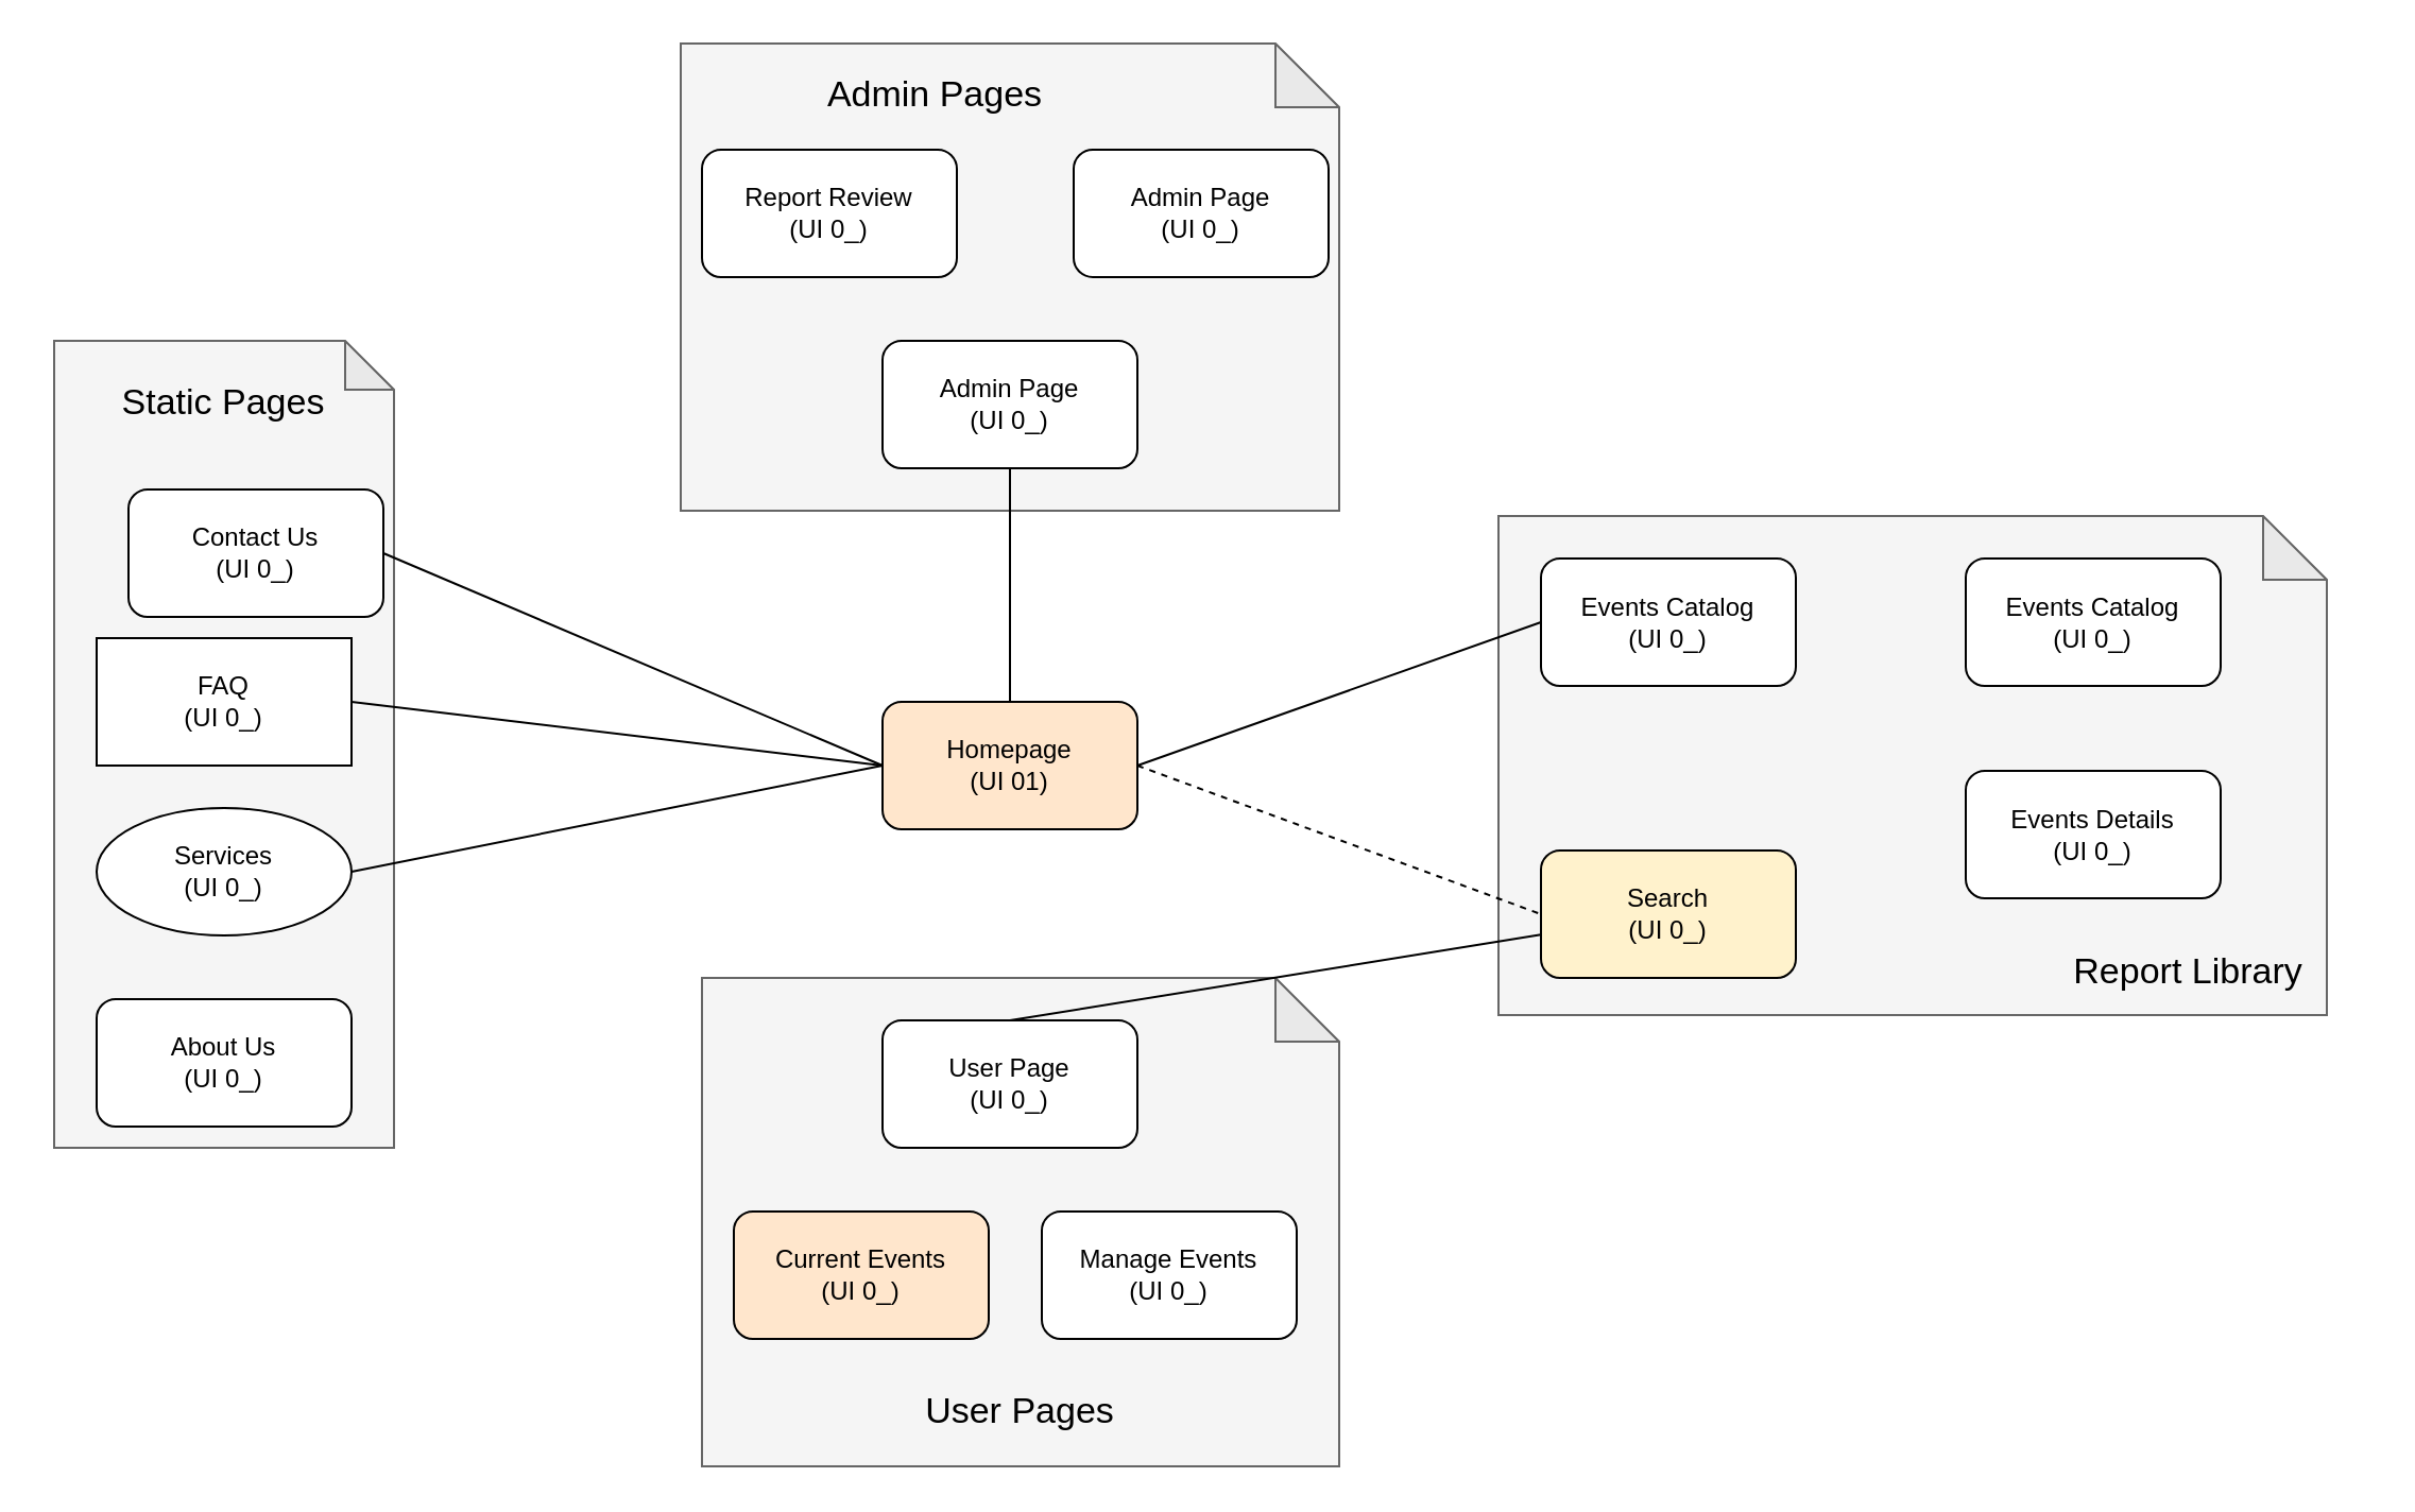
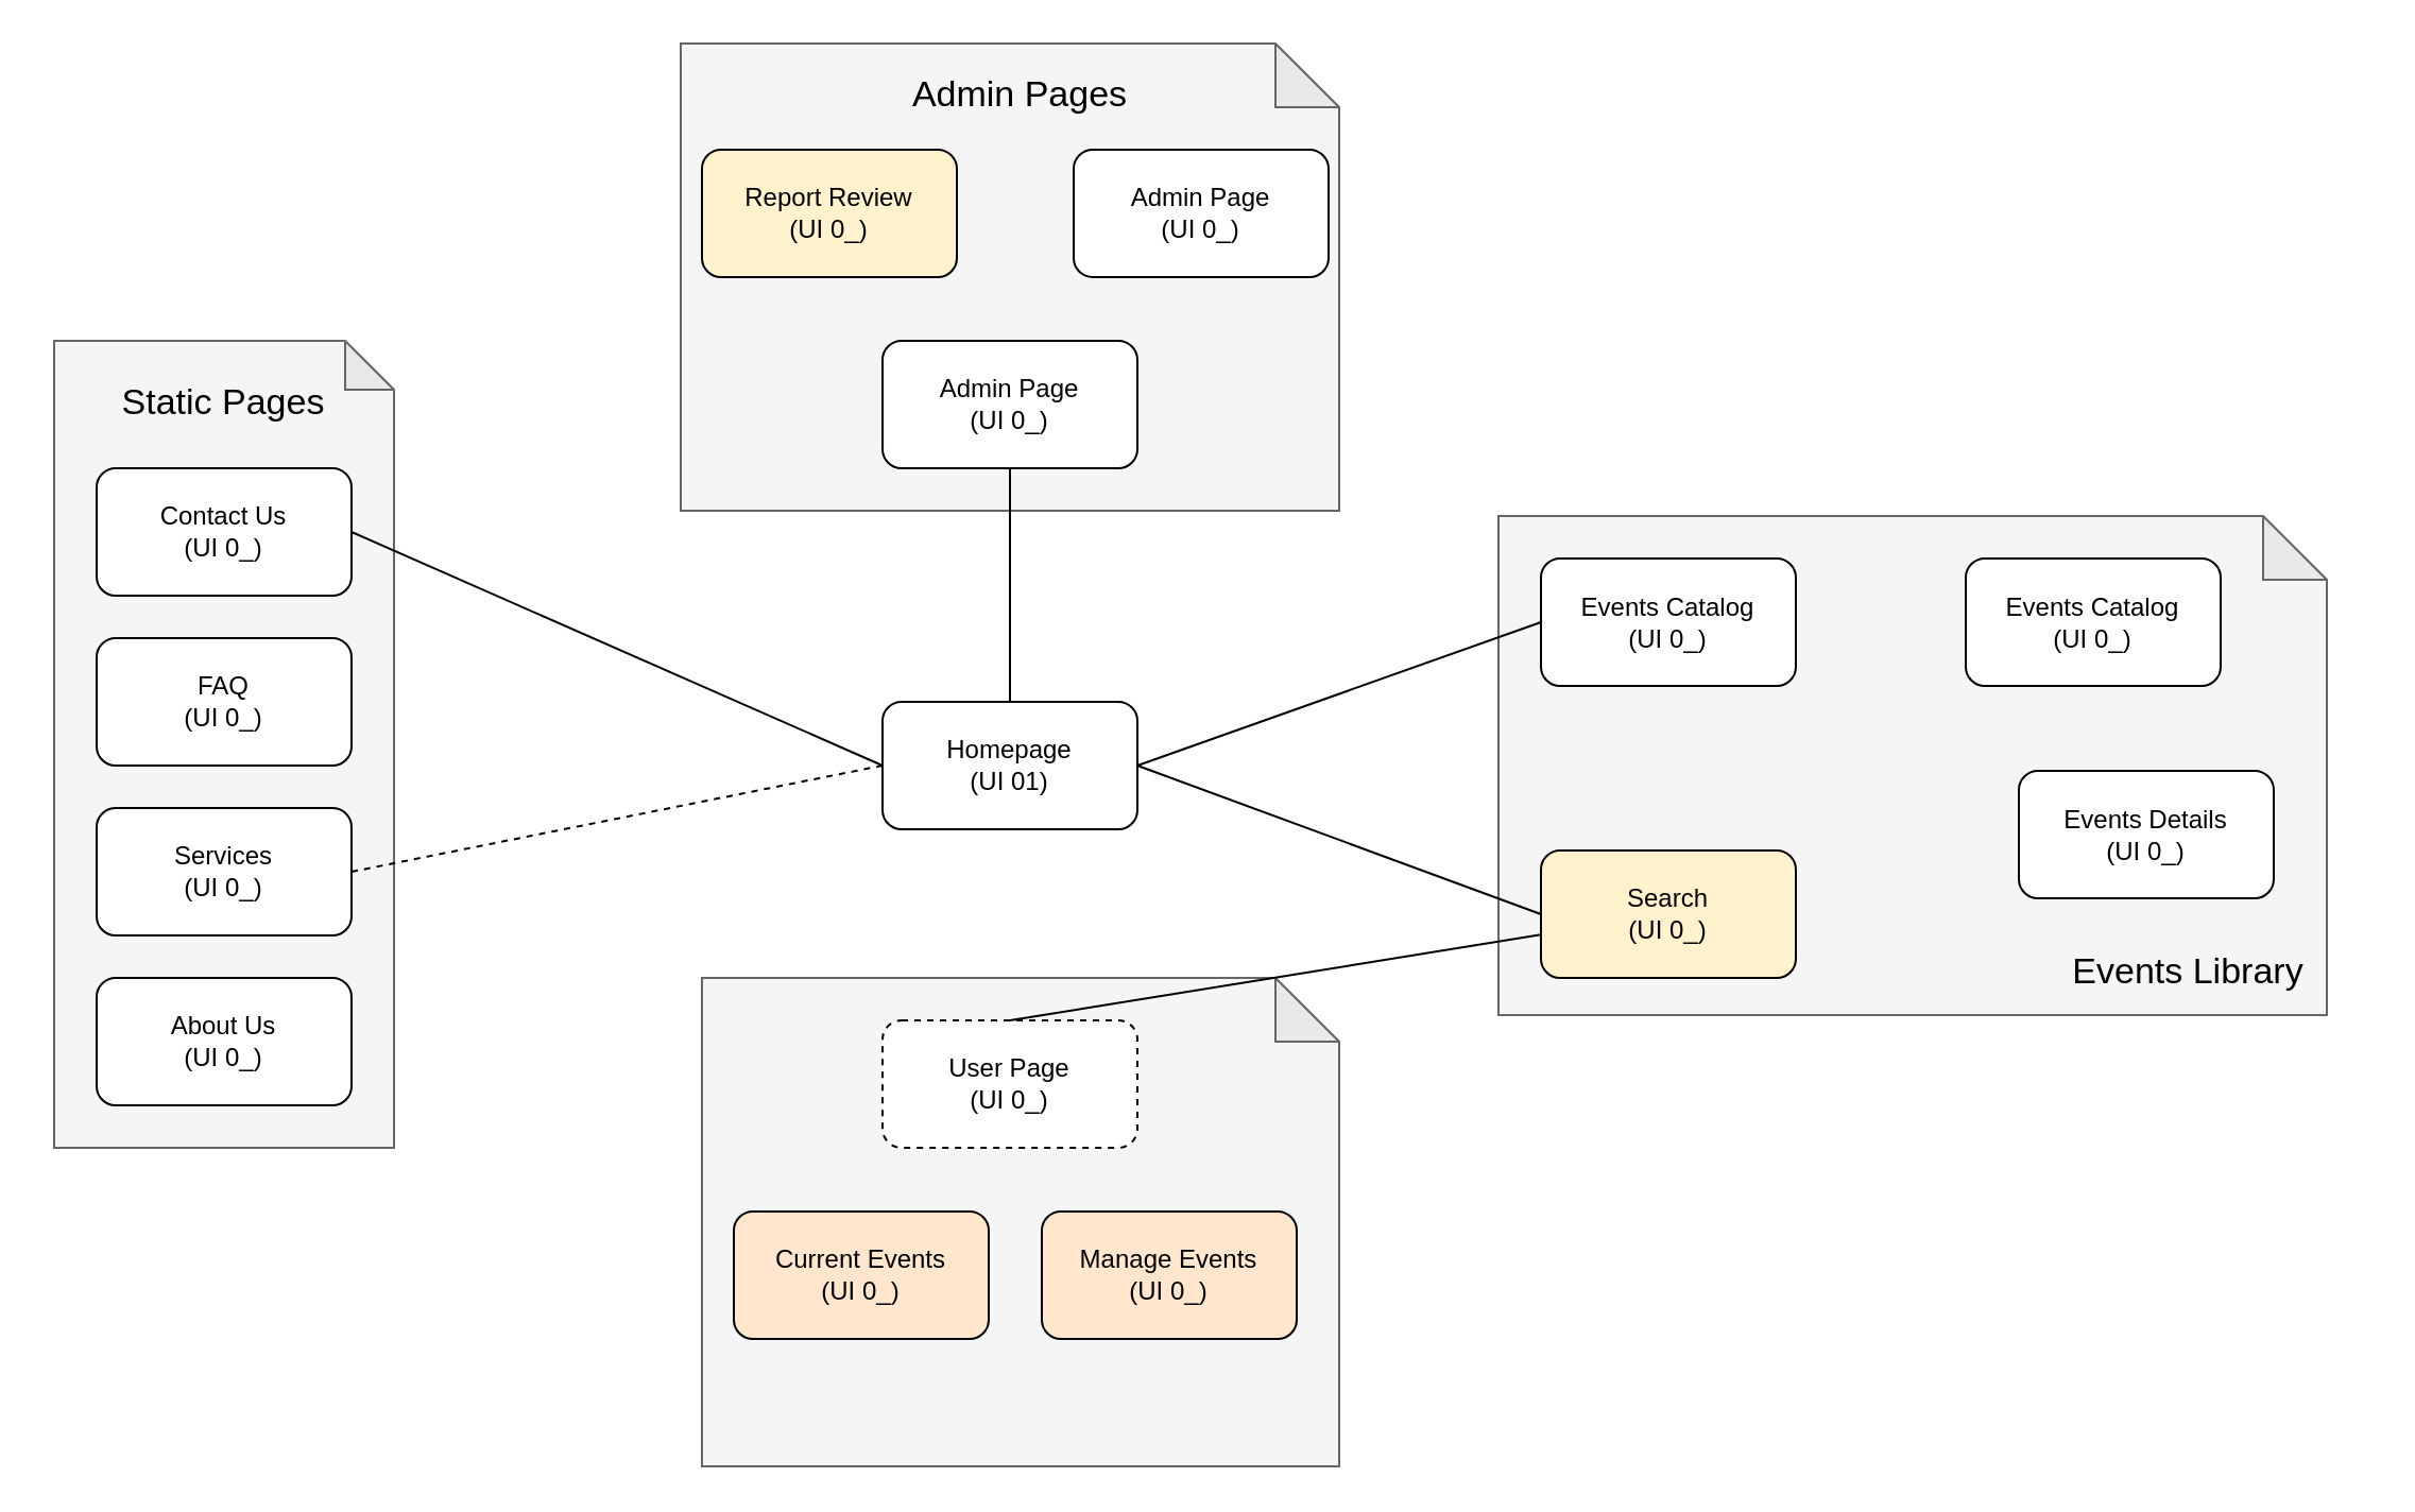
- <mxCell id="15" value="&lt;font style=&quot;font-size: 17px;&quot;&gt;Admin Pages&lt;/font&gt;" style="text;html=1;strokeColor=none;fillColor=none;align=center;verticalAlign=middle;whiteSpace=wrap;rounded=0;" vertex="1" parent="1"><mxGeometry x="355" y="30" width="170" height="30" as="geometry" /></mxCell>
+ <mxCell id="15" value="&lt;font style=&quot;font-size: 17px;&quot;&gt;Admin Pages&lt;/font&gt;" style="text;html=1;strokeColor=none;fillColor=none;align=center;verticalAlign=middle;whiteSpace=wrap;rounded=0;" vertex="1" parent="1"><mxGeometry x="395" y="30" width="170" height="30" as="geometry" /></mxCell>
- <mxCell id="20" value="&lt;div&gt;Report Review&lt;/div&gt;&lt;div&gt;(UI 0_)&lt;br&gt;&lt;/div&gt;" style="rounded=1;whiteSpace=wrap;html=1;" vertex="1" parent="1"><mxGeometry x="330" y="70" width="120" height="60" as="geometry" /></mxCell>
+ <mxCell id="20" value="&lt;div&gt;Report Review&lt;/div&gt;&lt;div&gt;(UI 0_)&lt;br&gt;&lt;/div&gt;" style="rounded=1;whiteSpace=wrap;html=1;fillColor=#fff2cc;" vertex="1" parent="1"><mxGeometry x="330" y="70" width="120" height="60" as="geometry" /></mxCell>
- <mxCell id="6" value="&lt;div&gt;Contact Us&lt;/div&gt;&lt;div&gt;(UI 0_)&lt;br&gt;&lt;/div&gt;" style="rounded=1;whiteSpace=wrap;html=1;" vertex="1" parent="1"><mxGeometry x="60" y="230" width="120" height="60" as="geometry" /></mxCell>
+ <mxCell id="6" value="&lt;div&gt;Contact Us&lt;/div&gt;&lt;div&gt;(UI 0_)&lt;br&gt;&lt;/div&gt;" style="rounded=1;whiteSpace=wrap;html=1;" vertex="1" parent="1"><mxGeometry x="45" y="220" width="120" height="60" as="geometry" /></mxCell>
- <mxCell id="7" value="&lt;div&gt;FAQ&lt;/div&gt;&lt;div&gt;(UI 0_)&lt;br&gt;&lt;/div&gt;" style="whiteSpace=wrap;html=1;rounded=0;" vertex="1" parent="1"><mxGeometry x="45" y="300" width="120" height="60" as="geometry" /></mxCell>
+ <mxCell id="7" value="&lt;div&gt;FAQ&lt;/div&gt;&lt;div&gt;(UI 0_)&lt;br&gt;&lt;/div&gt;" style="rounded=1;whiteSpace=wrap;html=1;" vertex="1" parent="1"><mxGeometry x="45" y="300" width="120" height="60" as="geometry" /></mxCell>
- <mxCell id="25" value="" style="endArrow=none;html=1;rounded=0;fontSize=17;entryX=0;entryY=0.5;entryDx=0;entryDy=0;exitX=1;exitY=0.5;exitDx=0;exitDy=0;" edge="1" parent="1" source="7" target="10"><mxGeometry width="50" height="50" relative="1" as="geometry"><mxPoint x="175" y="260" as="sourcePoint" /><mxPoint x="425" y="360" as="targetPoint" /></mxGeometry></mxCell>
- <mxCell id="10" value="&lt;div&gt;Homepage&lt;/div&gt;&lt;div&gt;(UI 01)&lt;br&gt;&lt;/div&gt;" style="rounded=1;whiteSpace=wrap;html=1;fillColor=#ffe6cc;" vertex="1" parent="1"><mxGeometry x="415" y="330" width="120" height="60" as="geometry" /></mxCell>
+ <mxCell id="10" value="&lt;div&gt;Homepage&lt;/div&gt;&lt;div&gt;(UI 01)&lt;br&gt;&lt;/div&gt;" style="rounded=1;whiteSpace=wrap;html=1;" vertex="1" parent="1"><mxGeometry x="415" y="330" width="120" height="60" as="geometry" /></mxCell>
- <mxCell id="26" value="" style="endArrow=none;html=1;rounded=0;fontSize=17;entryX=0;entryY=0.5;entryDx=0;entryDy=0;exitX=1;exitY=0.5;exitDx=0;exitDy=0;" edge="1" parent="1" source="8" target="10"><mxGeometry width="50" height="50" relative="1" as="geometry"><mxPoint x="225" y="380" as="sourcePoint" /><mxPoint x="475" y="480" as="targetPoint" /></mxGeometry></mxCell>
+ <mxCell id="26" value="" style="endArrow=none;html=1;rounded=0;fontSize=17;entryX=0;entryY=0.5;entryDx=0;entryDy=0;exitX=1;exitY=0.5;exitDx=0;exitDy=0;dashed=1;" edge="1" parent="1" source="8" target="10"><mxGeometry width="50" height="50" relative="1" as="geometry"><mxPoint x="225" y="380" as="sourcePoint" /><mxPoint x="475" y="480" as="targetPoint" /></mxGeometry></mxCell>
- <mxCell id="18" value="&lt;div&gt;Events Details&lt;br&gt;&lt;/div&gt;&lt;div&gt;(UI 0_)&lt;br&gt;&lt;/div&gt;" style="rounded=1;whiteSpace=wrap;html=1;" vertex="1" parent="1"><mxGeometry x="925" y="362.5" width="120" height="60" as="geometry" /></mxCell>
+ <mxCell id="18" value="&lt;div&gt;Events Details&lt;br&gt;&lt;/div&gt;&lt;div&gt;(UI 0_)&lt;br&gt;&lt;/div&gt;" style="rounded=1;whiteSpace=wrap;html=1;" vertex="1" parent="1"><mxGeometry x="950" y="362.5" width="120" height="60" as="geometry" /></mxCell>
- <mxCell id="30" value="" style="endArrow=none;html=1;rounded=0;fontSize=17;entryX=0;entryY=0.5;entryDx=0;entryDy=0;exitX=1;exitY=0.5;exitDx=0;exitDy=0;dashed=1;" edge="1" parent="1" source="10" target="13"><mxGeometry width="50" height="50" relative="1" as="geometry"><mxPoint x="545" y="360" as="sourcePoint" /><mxPoint x="795" y="470" as="targetPoint" /></mxGeometry></mxCell>
+ <mxCell id="30" value="" style="endArrow=none;html=1;rounded=0;fontSize=17;entryX=0;entryY=0.5;entryDx=0;entryDy=0;exitX=1;exitY=0.5;exitDx=0;exitDy=0;" edge="1" parent="1" source="10" target="13"><mxGeometry width="50" height="50" relative="1" as="geometry"><mxPoint x="545" y="360" as="sourcePoint" /><mxPoint x="795" y="470" as="targetPoint" /></mxGeometry></mxCell>
- <mxCell id="8" value="&lt;div&gt;Services&lt;/div&gt;&lt;div&gt;(UI 0_)&lt;br&gt;&lt;/div&gt;" style="ellipse;whiteSpace=wrap;html=1;" vertex="1" parent="1"><mxGeometry x="45" y="380" width="120" height="60" as="geometry" /></mxCell>
+ <mxCell id="8" value="&lt;div&gt;Services&lt;/div&gt;&lt;div&gt;(UI 0_)&lt;br&gt;&lt;/div&gt;" style="rounded=1;whiteSpace=wrap;html=1;" vertex="1" parent="1"><mxGeometry x="45" y="380" width="120" height="60" as="geometry" /></mxCell>
- <mxCell id="29" value="&lt;font style=&quot;font-size: 17px;&quot;&gt;Report Library&lt;/font&gt;" style="text;html=1;strokeColor=none;fillColor=none;align=center;verticalAlign=middle;whiteSpace=wrap;rounded=0;" vertex="1" parent="1"><mxGeometry x="945" y="442.5" width="170" height="30" as="geometry" /></mxCell>
+ <mxCell id="29" value="&lt;font style=&quot;font-size: 17px;&quot;&gt;Events Library&lt;/font&gt;" style="text;html=1;strokeColor=none;fillColor=none;align=center;verticalAlign=middle;whiteSpace=wrap;rounded=0;" vertex="1" parent="1"><mxGeometry x="945" y="442.5" width="170" height="30" as="geometry" /></mxCell>
- <mxCell id="9" value="&lt;div&gt;About Us&lt;/div&gt;&lt;div&gt;(UI 0_)&lt;br&gt;&lt;/div&gt;" style="rounded=1;whiteSpace=wrap;html=1;" vertex="1" parent="1"><mxGeometry x="45" y="470" width="120" height="60" as="geometry" /></mxCell>
+ <mxCell id="9" value="&lt;div&gt;About Us&lt;/div&gt;&lt;div&gt;(UI 0_)&lt;br&gt;&lt;/div&gt;" style="rounded=1;whiteSpace=wrap;html=1;" vertex="1" parent="1"><mxGeometry x="45" y="460" width="120" height="60" as="geometry" /></mxCell>
- <mxCell id="12" value="&lt;div&gt;User Page&lt;/div&gt;&lt;div&gt;(UI 0_)&lt;br&gt;&lt;/div&gt;" style="rounded=1;whiteSpace=wrap;html=1;" vertex="1" parent="1"><mxGeometry x="415" y="480" width="120" height="60" as="geometry" /></mxCell>
+ <mxCell id="12" value="&lt;div&gt;User Page&lt;/div&gt;&lt;div&gt;(UI 0_)&lt;br&gt;&lt;/div&gt;" style="rounded=1;whiteSpace=wrap;html=1;dashed=1;" vertex="1" parent="1"><mxGeometry x="415" y="480" width="120" height="60" as="geometry" /></mxCell>
- <mxCell id="23" value="&lt;div&gt;Manage Events &lt;br&gt;&lt;/div&gt;&lt;div&gt;(UI 0_)&lt;br&gt;&lt;/div&gt;" style="rounded=1;whiteSpace=wrap;html=1;" vertex="1" parent="1"><mxGeometry x="490" y="570" width="120" height="60" as="geometry" /></mxCell>
+ <mxCell id="23" value="&lt;div&gt;Manage Events &lt;br&gt;&lt;/div&gt;&lt;div&gt;(UI 0_)&lt;br&gt;&lt;/div&gt;" style="rounded=1;whiteSpace=wrap;html=1;fillColor=#ffe6cc;" vertex="1" parent="1"><mxGeometry x="490" y="570" width="120" height="60" as="geometry" /></mxCell>
- <mxCell id="16" value="&lt;font style=&quot;font-size: 17px;&quot;&gt;User Pages&lt;/font&gt;" style="text;html=1;strokeColor=none;fillColor=none;align=center;verticalAlign=middle;whiteSpace=wrap;rounded=0;" vertex="1" parent="1"><mxGeometry x="395" y="650" width="170" height="30" as="geometry" /></mxCell>
